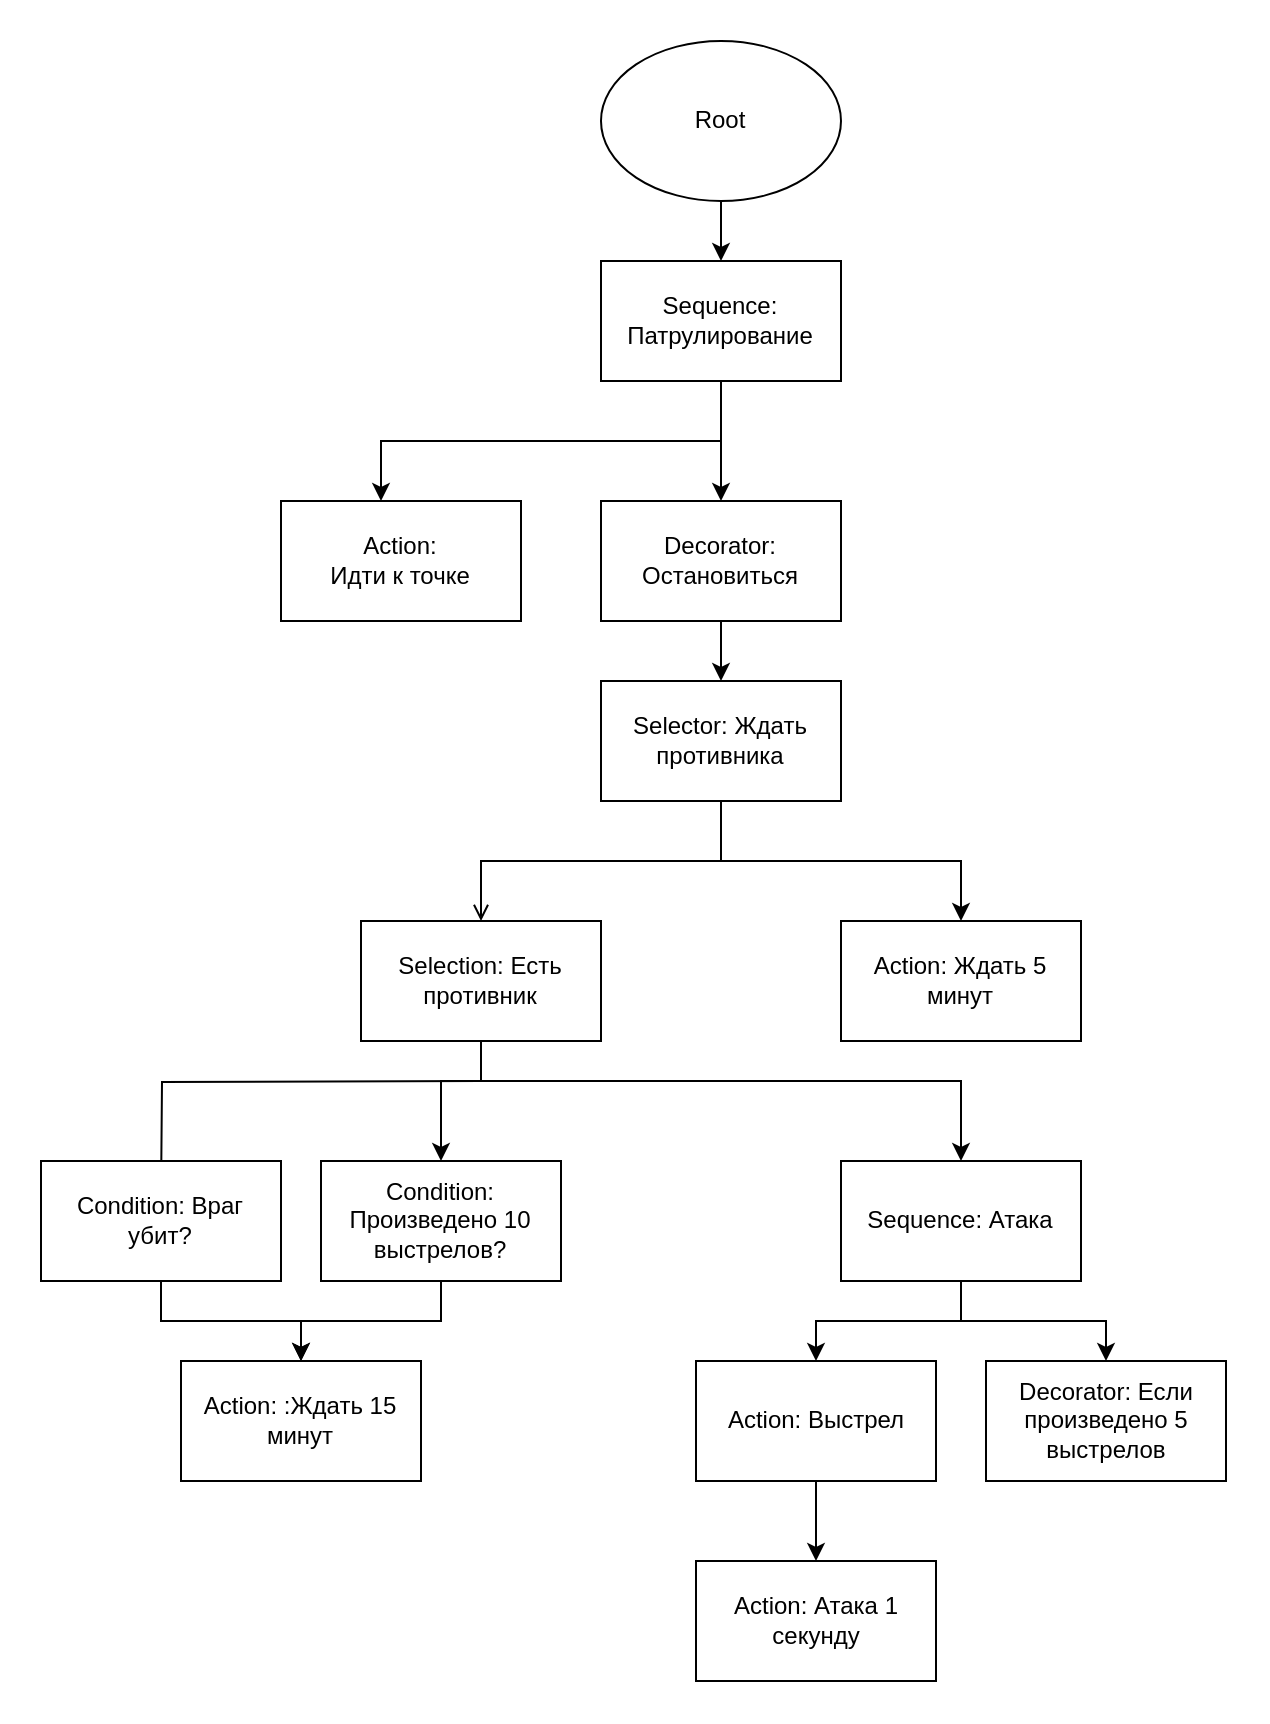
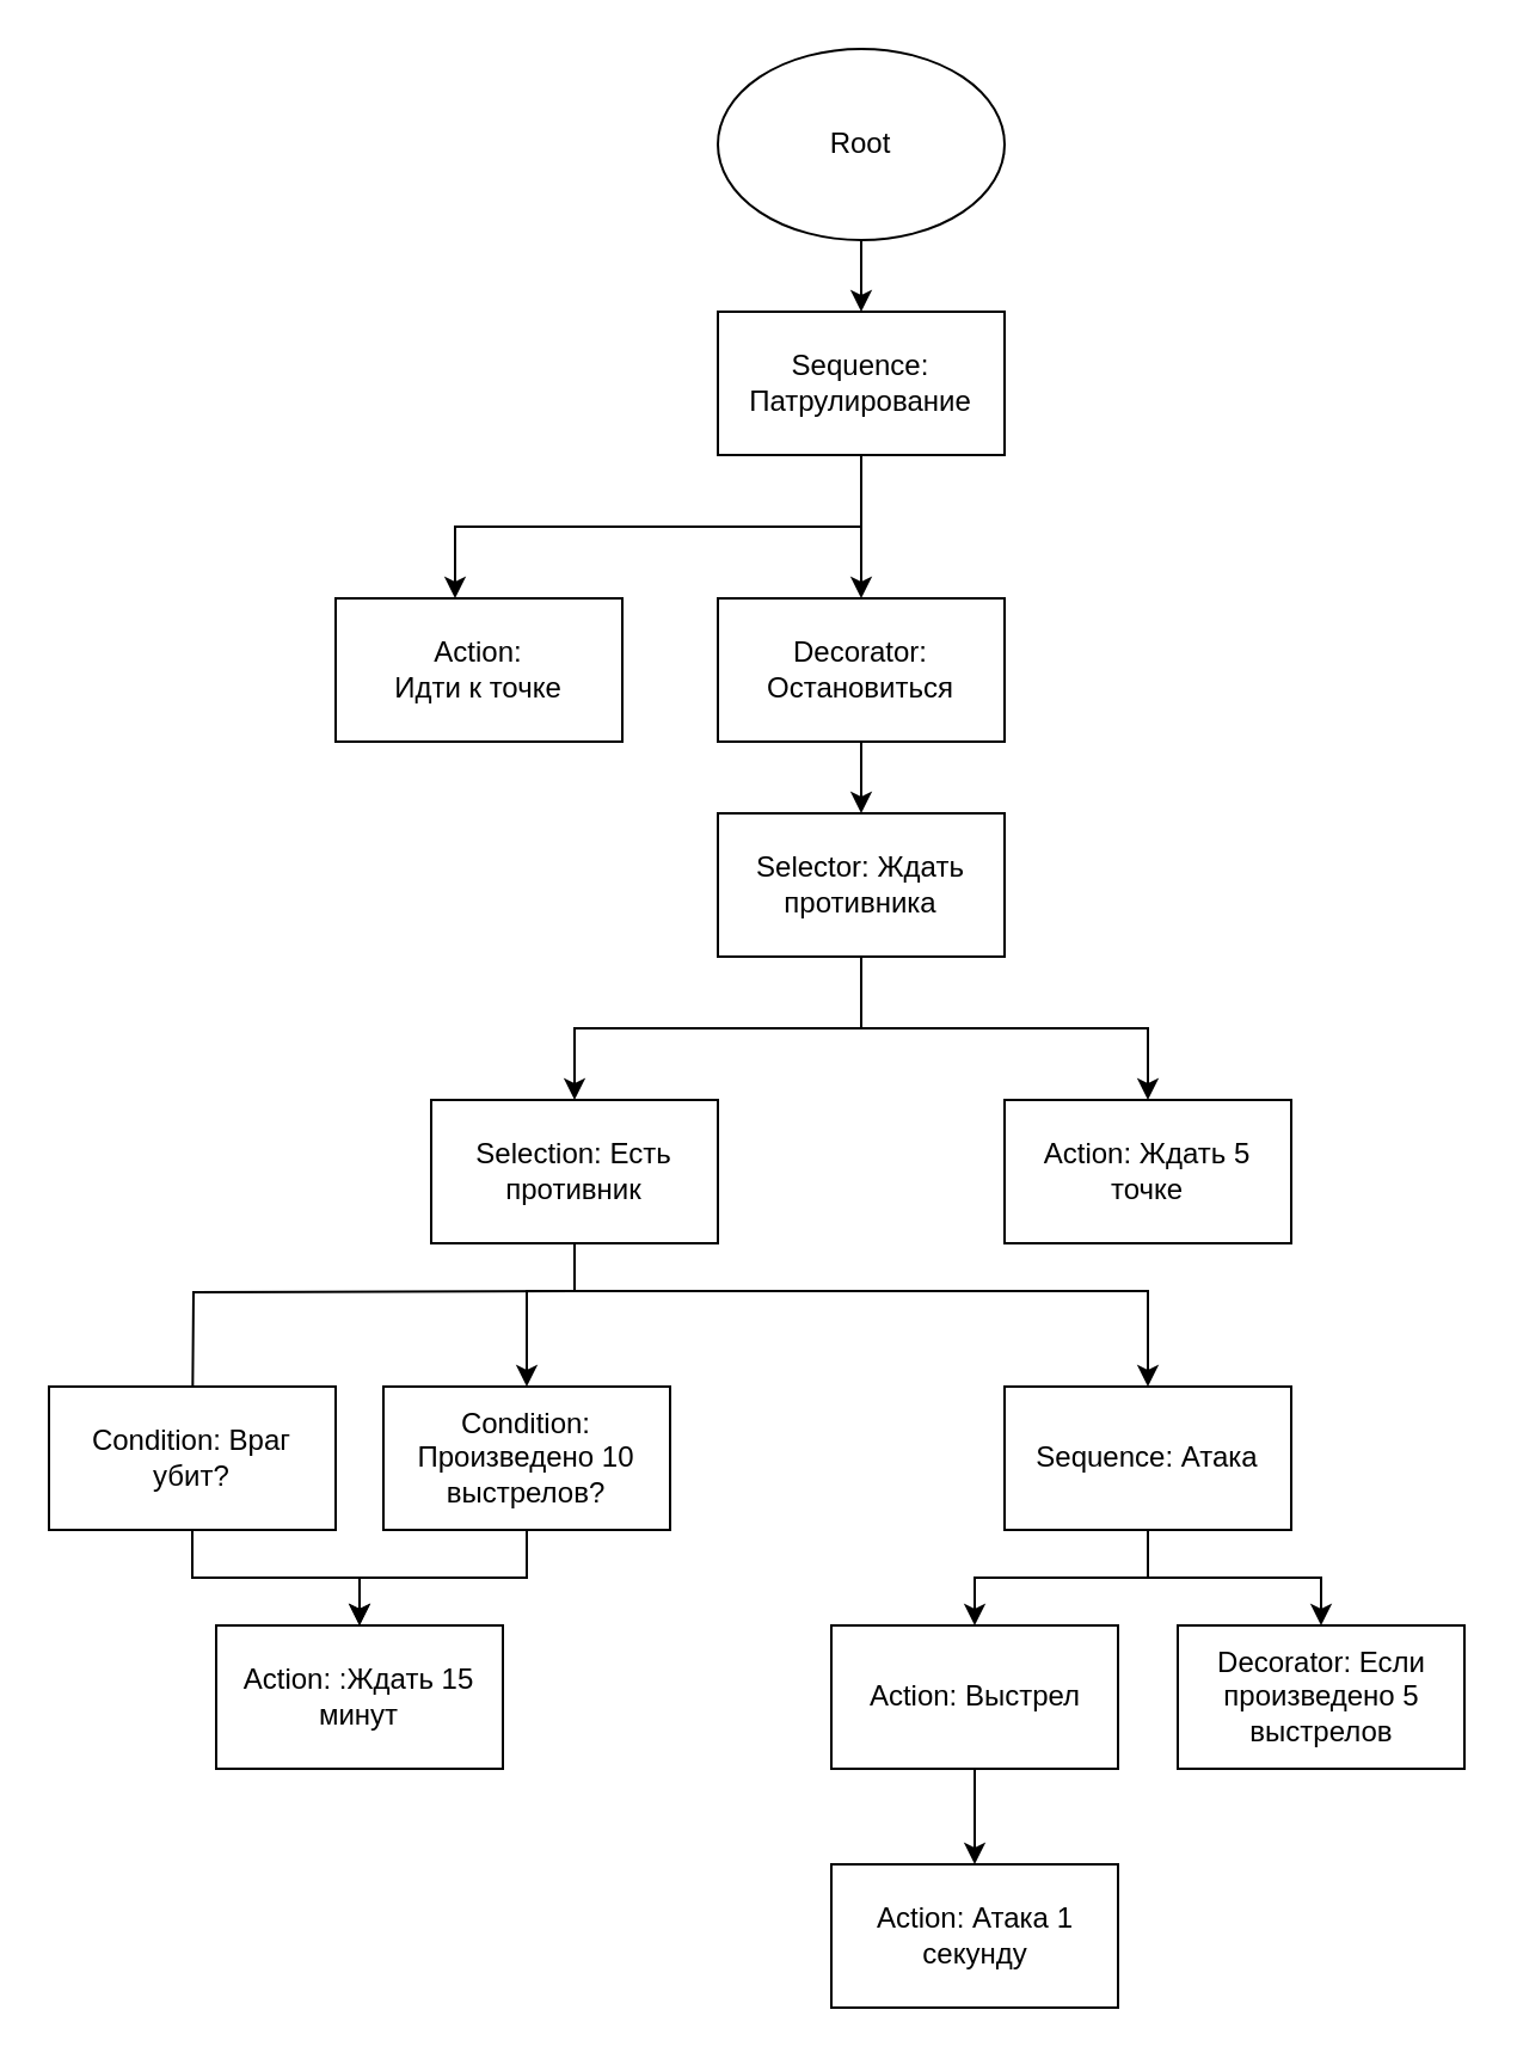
- <mxCell id="10" value="" style="edgeStyle=orthogonalEdgeStyle;rounded=0;orthogonalLoop=1;jettySize=auto;html=1;endArrow=open;" edge="1" parent="1" source="12" target="16"><mxGeometry relative="1" as="geometry" /></mxCell>
+ <mxCell id="10" value="" style="edgeStyle=orthogonalEdgeStyle;rounded=0;orthogonalLoop=1;jettySize=auto;html=1;" edge="1" parent="1" source="12" target="16"><mxGeometry relative="1" as="geometry" /></mxCell>
- <mxCell id="17" value="Action: Ждать 5 минут" style="whiteSpace=wrap;html=1;rounded=0;" vertex="1" parent="1"><mxGeometry x="420" y="460" width="120" height="60" as="geometry" /></mxCell>
+ <mxCell id="17" value="Action: Ждать 5 точке" style="whiteSpace=wrap;html=1;rounded=0;" vertex="1" parent="1"><mxGeometry x="420" y="460" width="120" height="60" as="geometry" /></mxCell>
